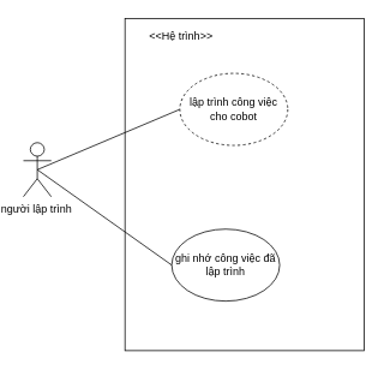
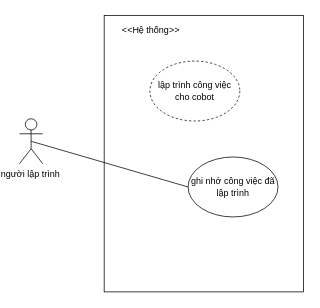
- <mxCell id="7" value="&amp;lt;&amp;lt;Hệ trình&amp;gt;&amp;gt;" style="text;html=1;align=center;verticalAlign=middle;whiteSpace=wrap;rounded=0;" parent="1" vertex="1"><mxGeometry x="139" y="25" width="113" height="30" as="geometry" /></mxCell>
+ <mxCell id="7" value="&amp;lt;&amp;lt;Hệ thống&amp;gt;&amp;gt;" style="text;html=1;align=center;verticalAlign=middle;whiteSpace=wrap;rounded=0;" parent="1" vertex="1"><mxGeometry x="139" y="25" width="113" height="30" as="geometry" /></mxCell>
- <mxCell id="5" value="" style="endArrow=none;html=1;rounded=0;exitX=0.5;exitY=0.5;exitDx=0;exitDy=0;exitPerimeter=0;entryX=0;entryY=0.5;entryDx=0;entryDy=0;" parent="1" source="2" target="4" edge="1"><mxGeometry width="50" height="50" relative="1" as="geometry"><mxPoint x="375" y="247" as="sourcePoint" /><mxPoint x="425" y="197" as="targetPoint" /></mxGeometry></mxCell>
- <mxCell id="6" value="ghi nhớ công việc đã lập trình" style="ellipse;whiteSpace=wrap;html=1;" parent="1" vertex="1"><mxGeometry x="185" y="254" width="120" height="80" as="geometry" /></mxCell>
+ <mxCell id="6" value="ghi nhớ công việc đã lập trình" style="ellipse;whiteSpace=wrap;html=1;" parent="1" vertex="1"><mxGeometry x="245" y="209" width="120" height="80" as="geometry" /></mxCell>
